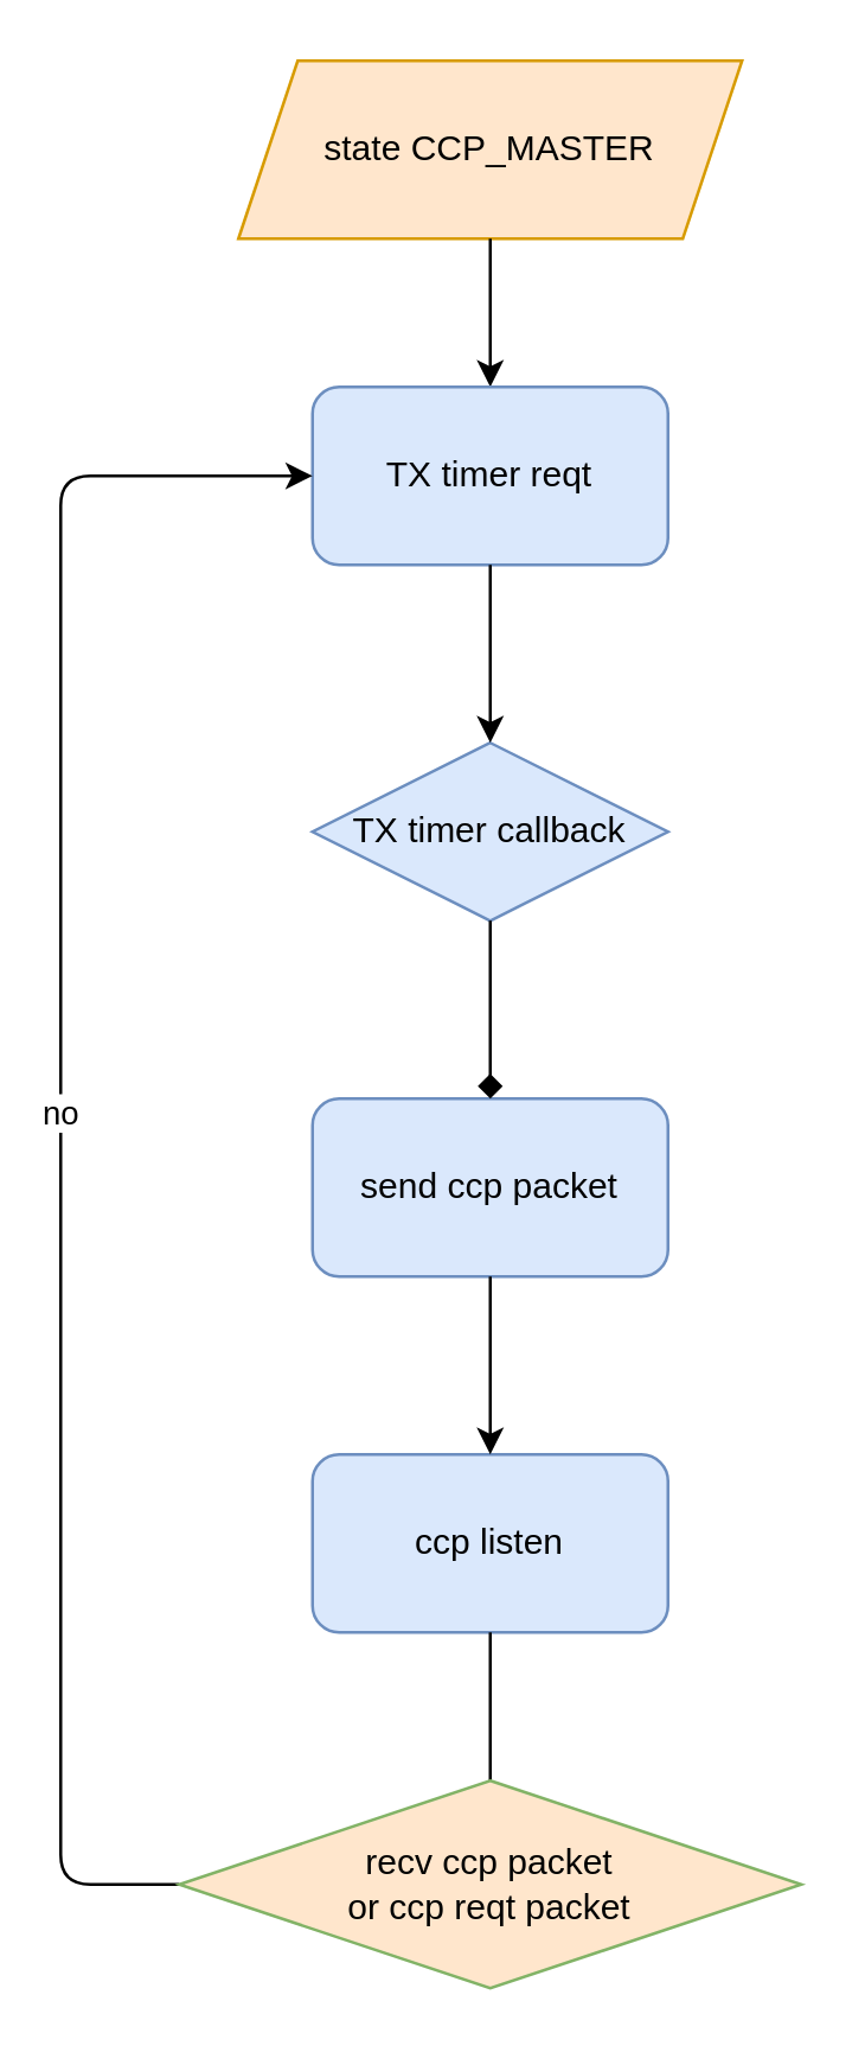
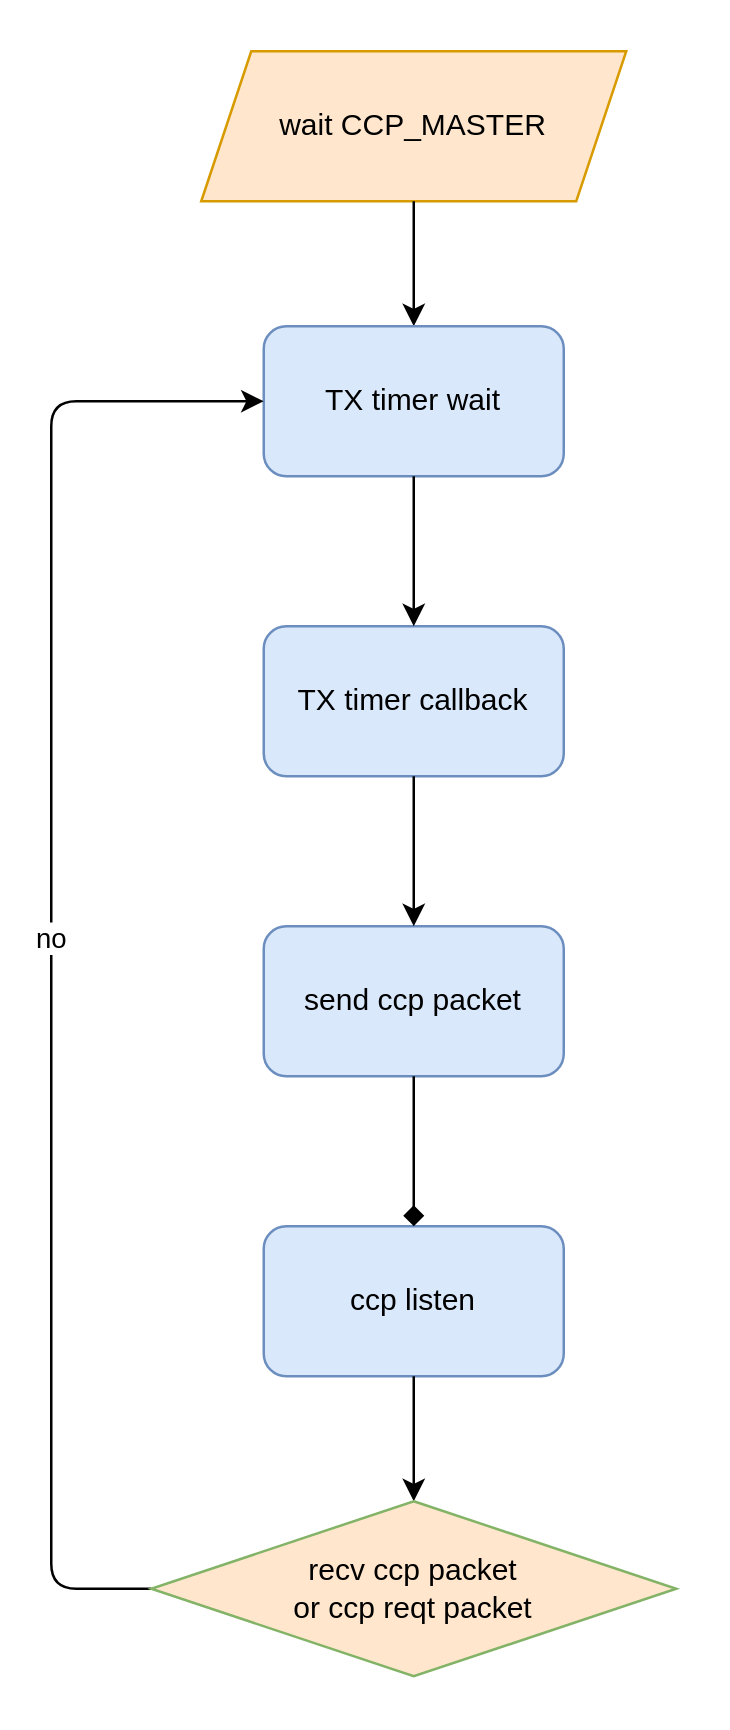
- <mxCell id="2" value="&lt;span&gt;state CCP_MASTER&lt;/span&gt;&lt;span&gt;&lt;br&gt;&lt;/span&gt;" style="shape=parallelogram;perimeter=parallelogramPerimeter;whiteSpace=wrap;html=1;fixedSize=1;fillColor=#ffe6cc;strokeColor=#d79b00;" parent="1" vertex="1"><mxGeometry x="80" y="20" width="170" height="60" as="geometry" /></mxCell>
+ <mxCell id="2" value="&lt;span&gt;wait CCP_MASTER&lt;/span&gt;&lt;span&gt;&lt;br&gt;&lt;/span&gt;" style="shape=parallelogram;perimeter=parallelogramPerimeter;whiteSpace=wrap;html=1;fixedSize=1;fillColor=#ffe6cc;strokeColor=#d79b00;" parent="1" vertex="1"><mxGeometry x="80" y="20" width="170" height="60" as="geometry" /></mxCell>
- <mxCell id="7" value="&lt;span&gt;TX timer reqt&lt;/span&gt;" style="rounded=1;whiteSpace=wrap;html=1;fillColor=#dae8fc;strokeColor=#6c8ebf;" parent="1" vertex="1"><mxGeometry x="105" y="130" width="120" height="60" as="geometry" /></mxCell>
+ <mxCell id="7" value="&lt;span&gt;TX timer wait&lt;/span&gt;" style="rounded=1;whiteSpace=wrap;html=1;fillColor=#dae8fc;strokeColor=#6c8ebf;" parent="1" vertex="1"><mxGeometry x="105" y="130" width="120" height="60" as="geometry" /></mxCell>
- <mxCell id="3" value="&lt;span&gt;TX timer callback&lt;/span&gt;" style="rhombus;whiteSpace=wrap;html=1;fillColor=#dae8fc;strokeColor=#6c8ebf;" parent="1" vertex="1"><mxGeometry x="105" y="250" width="120" height="60" as="geometry" /></mxCell>
+ <mxCell id="3" value="&lt;span&gt;TX timer callback&lt;/span&gt;" style="rounded=1;whiteSpace=wrap;html=1;fillColor=#dae8fc;strokeColor=#6c8ebf;" parent="1" vertex="1"><mxGeometry x="105" y="250" width="120" height="60" as="geometry" /></mxCell>
- <mxCell id="9" value="" style="endArrow=diamond;html=1;exitX=0.5;exitY=1;exitDx=0;exitDy=0;entryX=0.5;entryY=0;entryDx=0;entryDy=0;" parent="1" source="3" target="5" edge="1"><mxGeometry width="50" height="50" relative="1" as="geometry"><mxPoint x="360" y="380" as="sourcePoint" /><mxPoint x="410" y="330" as="targetPoint" /></mxGeometry></mxCell>
+ <mxCell id="9" value="" style="endArrow=classic;html=1;exitX=0.5;exitY=1;exitDx=0;exitDy=0;entryX=0.5;entryY=0;entryDx=0;entryDy=0;" parent="1" source="3" target="5" edge="1"><mxGeometry width="50" height="50" relative="1" as="geometry"><mxPoint x="360" y="380" as="sourcePoint" /><mxPoint x="410" y="330" as="targetPoint" /></mxGeometry></mxCell>
- <mxCell id="10" value="" style="endArrow=classic;html=1;exitX=0.5;exitY=1;exitDx=0;exitDy=0;entryX=0.5;entryY=0;entryDx=0;entryDy=0;" parent="1" source="5" target="6" edge="1"><mxGeometry width="50" height="50" relative="1" as="geometry"><mxPoint x="320" y="410" as="sourcePoint" /><mxPoint x="370" y="360" as="targetPoint" /></mxGeometry></mxCell>
+ <mxCell id="10" value="" style="endArrow=diamond;html=1;exitX=0.5;exitY=1;exitDx=0;exitDy=0;entryX=0.5;entryY=0;entryDx=0;entryDy=0;" parent="1" source="5" target="6" edge="1"><mxGeometry width="50" height="50" relative="1" as="geometry"><mxPoint x="320" y="410" as="sourcePoint" /><mxPoint x="370" y="360" as="targetPoint" /></mxGeometry></mxCell>
- <mxCell id="11" value="" style="endArrow=none;html=1;exitX=0.5;exitY=1;exitDx=0;exitDy=0;entryX=0.5;entryY=0;entryDx=0;entryDy=0;" parent="1" source="6" target="13" edge="1"><mxGeometry width="50" height="50" relative="1" as="geometry"><mxPoint x="320" y="410" as="sourcePoint" /><mxPoint x="165" y="600" as="targetPoint" /></mxGeometry></mxCell>
+ <mxCell id="11" value="" style="endArrow=classic;html=1;exitX=0.5;exitY=1;exitDx=0;exitDy=0;entryX=0.5;entryY=0;entryDx=0;entryDy=0;" parent="1" source="6" target="13" edge="1"><mxGeometry width="50" height="50" relative="1" as="geometry"><mxPoint x="320" y="410" as="sourcePoint" /><mxPoint x="165" y="600" as="targetPoint" /></mxGeometry></mxCell>
